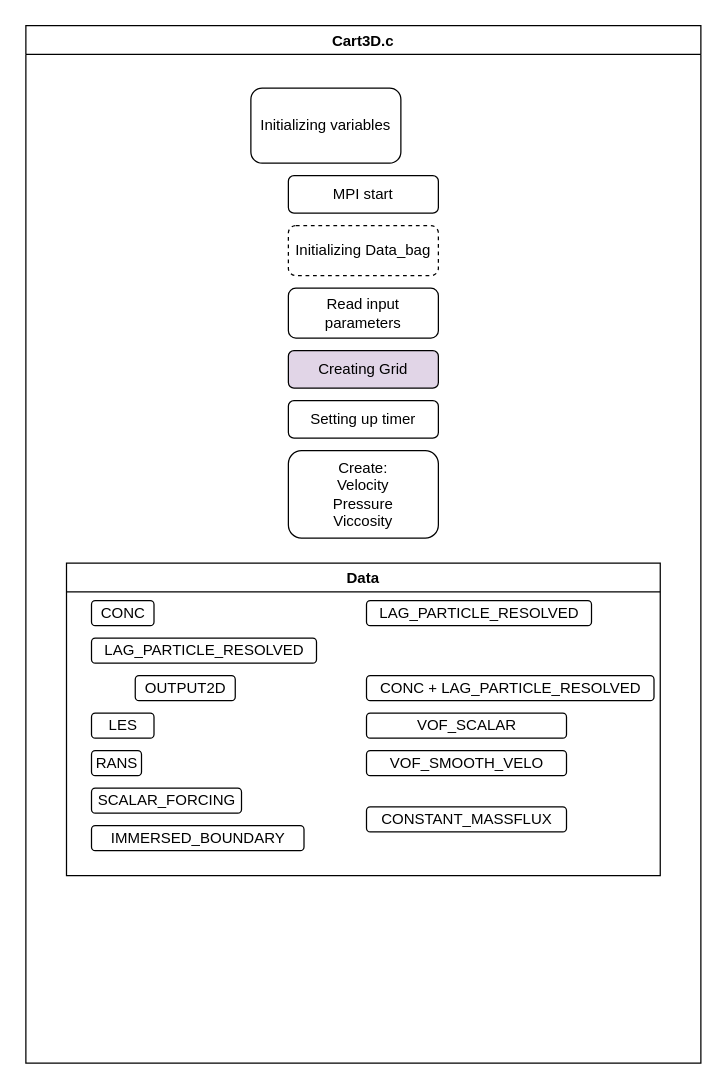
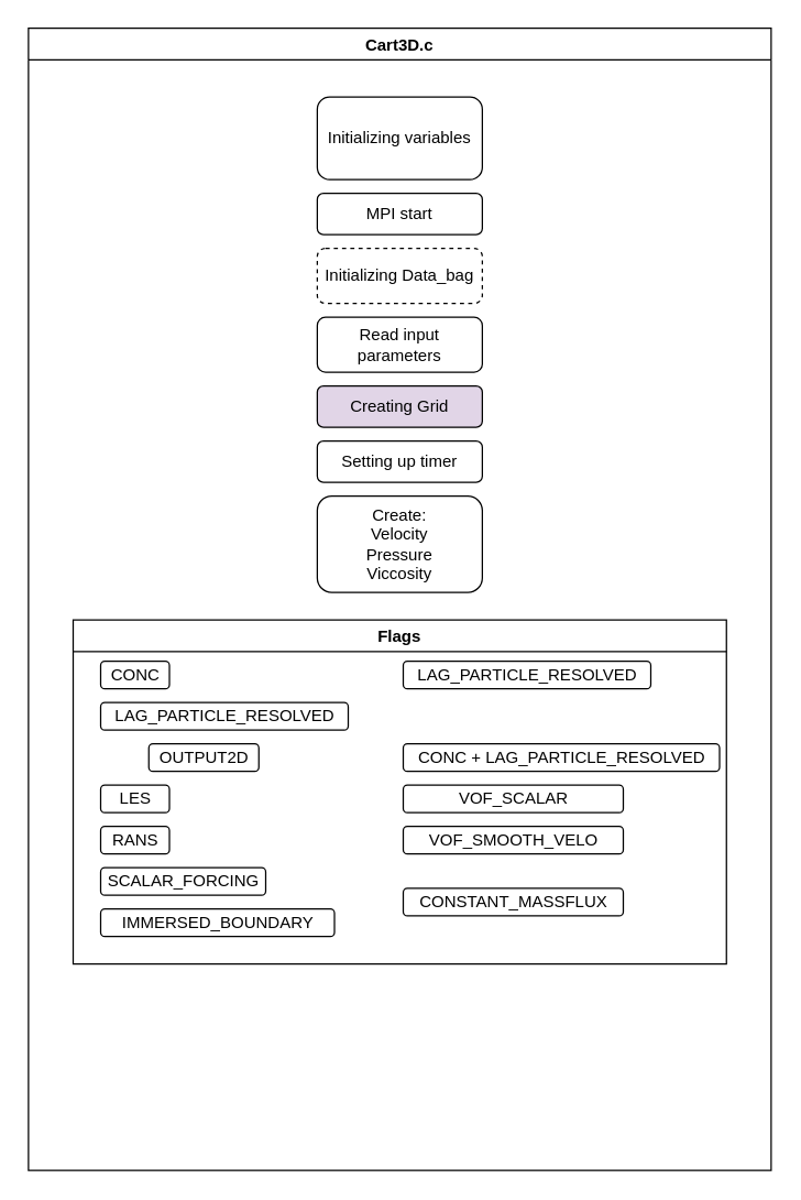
- <mxCell id="3" value="Initializing variables" style="rounded=1;whiteSpace=wrap;html=1;" vertex="1" parent="2"><mxGeometry x="180" y="50" width="120" height="60" as="geometry" /></mxCell>
+ <mxCell id="3" value="Initializing variables" style="rounded=1;whiteSpace=wrap;html=1;" vertex="1" parent="2"><mxGeometry x="210" y="50" width="120" height="60" as="geometry" /></mxCell>
- <mxCell id="10" value="Data" style="swimlane;" vertex="1" parent="2"><mxGeometry x="32.5" y="430" width="475" height="250" as="geometry" /></mxCell>
+ <mxCell id="10" value="Flags" style="swimlane;" vertex="1" parent="2"><mxGeometry x="32.5" y="430" width="475" height="250" as="geometry" /></mxCell>
- <mxCell id="15" value="RANS" style="rounded=1;whiteSpace=wrap;html=1;" vertex="1" parent="10"><mxGeometry x="20" y="150" width="40" height="20" as="geometry" /></mxCell>
+ <mxCell id="15" value="RANS" style="rounded=1;whiteSpace=wrap;html=1;" vertex="1" parent="10"><mxGeometry x="20" y="150" width="50" height="20" as="geometry" /></mxCell>
